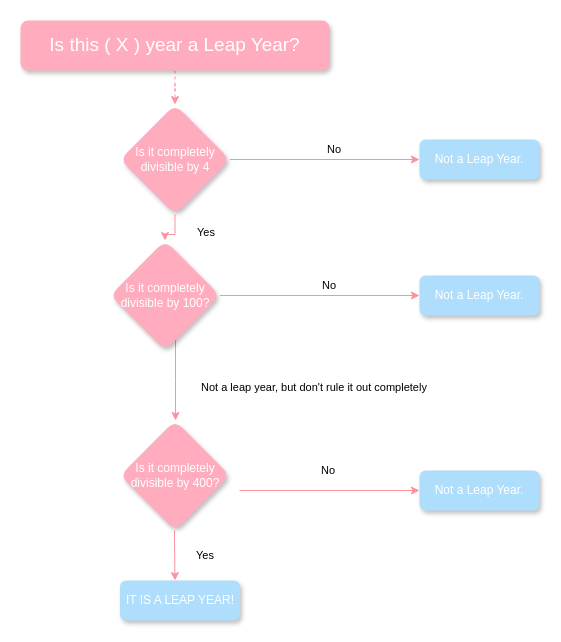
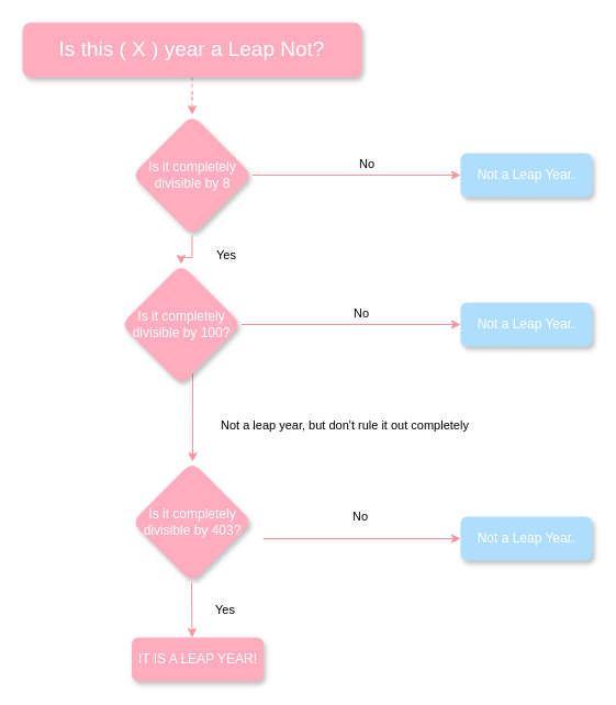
- <mxCell id="3" value="&lt;font style=&quot;font-size: 19px&quot;&gt;Is this ( X ) year a Leap Year?&lt;/font&gt;" style="rounded=1;whiteSpace=wrap;html=1;fontSize=12;glass=0;strokeWidth=1;shadow=1;fontColor=#FFFFFF;strokeColor=none;fillColor=#FFADBE;sketch=0;" parent="1" vertex="1"><mxGeometry x="20" y="20" width="309" height="50" as="geometry" /></mxCell>
+ <mxCell id="3" value="&lt;font style=&quot;font-size: 19px&quot;&gt;Is this ( X ) year a Leap Not?&lt;/font&gt;" style="rounded=1;whiteSpace=wrap;html=1;fontSize=12;glass=0;strokeWidth=1;shadow=1;fontColor=#FFFFFF;strokeColor=none;fillColor=#FFADBE;sketch=0;" parent="1" vertex="1"><mxGeometry x="20" y="20" width="309" height="50" as="geometry" /></mxCell>
- <mxCell id="6" value="Is it completely divisible by 4" style="rhombus;shadow=1;fontFamily=Helvetica;fontSize=12;align=center;strokeWidth=1;rounded=1;strokeColor=none;fillColor=#FFADBE;glass=0;sketch=0;whiteSpace=wrap;fontColor=#FFFFFF;aspect=fixed;" parent="1" vertex="1"><mxGeometry x="119.5" y="104" width="110" height="110" as="geometry" /></mxCell>
+ <mxCell id="6" value="Is it completely divisible by 8" style="rhombus;shadow=1;fontFamily=Helvetica;fontSize=12;align=center;strokeWidth=1;rounded=1;strokeColor=none;fillColor=#FFADBE;glass=0;sketch=0;whiteSpace=wrap;fontColor=#FFFFFF;aspect=fixed;" parent="1" vertex="1"><mxGeometry x="119.5" y="104" width="110" height="110" as="geometry" /></mxCell>
- <mxCell id="16" value="Is it completely divisible by 400?" style="rhombus;whiteSpace=wrap;rounded=1;shadow=1;sketch=0;fillColor=#FFADBE;align=center;verticalAlign=middle;aspect=fixed;strokeColor=none;strokeWidth=1;glass=0;fontColor=#FFFFFF;" vertex="1" parent="1"><mxGeometry x="119.5" y="420" width="110" height="110" as="geometry" /></mxCell>
+ <mxCell id="16" value="Is it completely divisible by 403?" style="rhombus;whiteSpace=wrap;rounded=1;shadow=1;sketch=0;fillColor=#FFADBE;align=center;verticalAlign=middle;aspect=fixed;strokeColor=none;strokeWidth=1;glass=0;fontColor=#FFFFFF;" vertex="1" parent="1"><mxGeometry x="119.5" y="420" width="110" height="110" as="geometry" /></mxCell>
- <mxCell id="13" value="IT IS A LEAP YEAR!" style="rounded=1;whiteSpace=wrap;html=1;fontSize=12;glass=0;strokeWidth=1;shadow=1;strokeColor=none;fillColor=#aedefc;fontColor=#FFFFFF;sketch=0;" vertex="1" parent="1"><mxGeometry x="119.5" y="580" width="120" height="40" as="geometry" /></mxCell>
+ <mxCell id="13" value="IT IS A LEAP YEAR!" style="rounded=1;whiteSpace=wrap;html=1;fontSize=12;glass=0;strokeWidth=1;shadow=1;strokeColor=none;fillColor=#FFADBE;fontColor=#FFFFFF;sketch=0;" vertex="1" parent="1"><mxGeometry x="119.5" y="580" width="120" height="40" as="geometry" /></mxCell>
